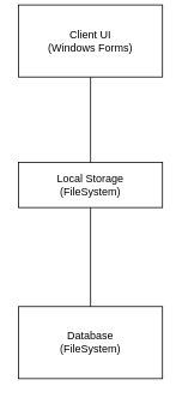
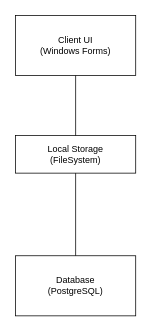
- <mxCell id="2" value="Client UI&lt;div&gt;(Windows Forms)&lt;/div&gt;" style="rounded=0;whiteSpace=wrap;html=1;" parent="1" vertex="1"><mxGeometry x="20" y="5" width="160" height="80" as="geometry" /></mxCell>
+ <mxCell id="2" value="Client UI&lt;div&gt;(Windows Forms)&lt;/div&gt;" style="rounded=0;whiteSpace=wrap;html=1;" parent="1" vertex="1"><mxGeometry x="20" y="20" width="160" height="80" as="geometry" /></mxCell>
- <mxCell id="4" value="Database&lt;div&gt;(FileSystem)&lt;/div&gt;" style="rounded=0;whiteSpace=wrap;html=1;" parent="1" vertex="1"><mxGeometry x="20" y="340" width="160" height="80" as="geometry" /></mxCell>
+ <mxCell id="4" value="Database&lt;div&gt;(PostgreSQL)&lt;/div&gt;" style="rounded=0;whiteSpace=wrap;html=1;" parent="1" vertex="1"><mxGeometry x="20" y="340" width="160" height="80" as="geometry" /></mxCell>
